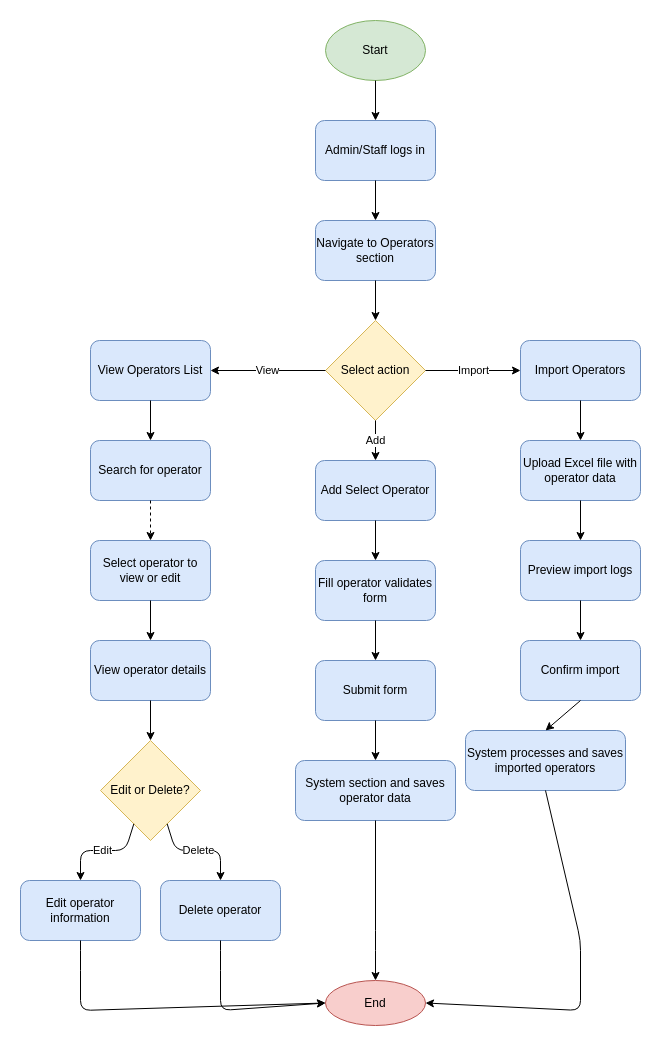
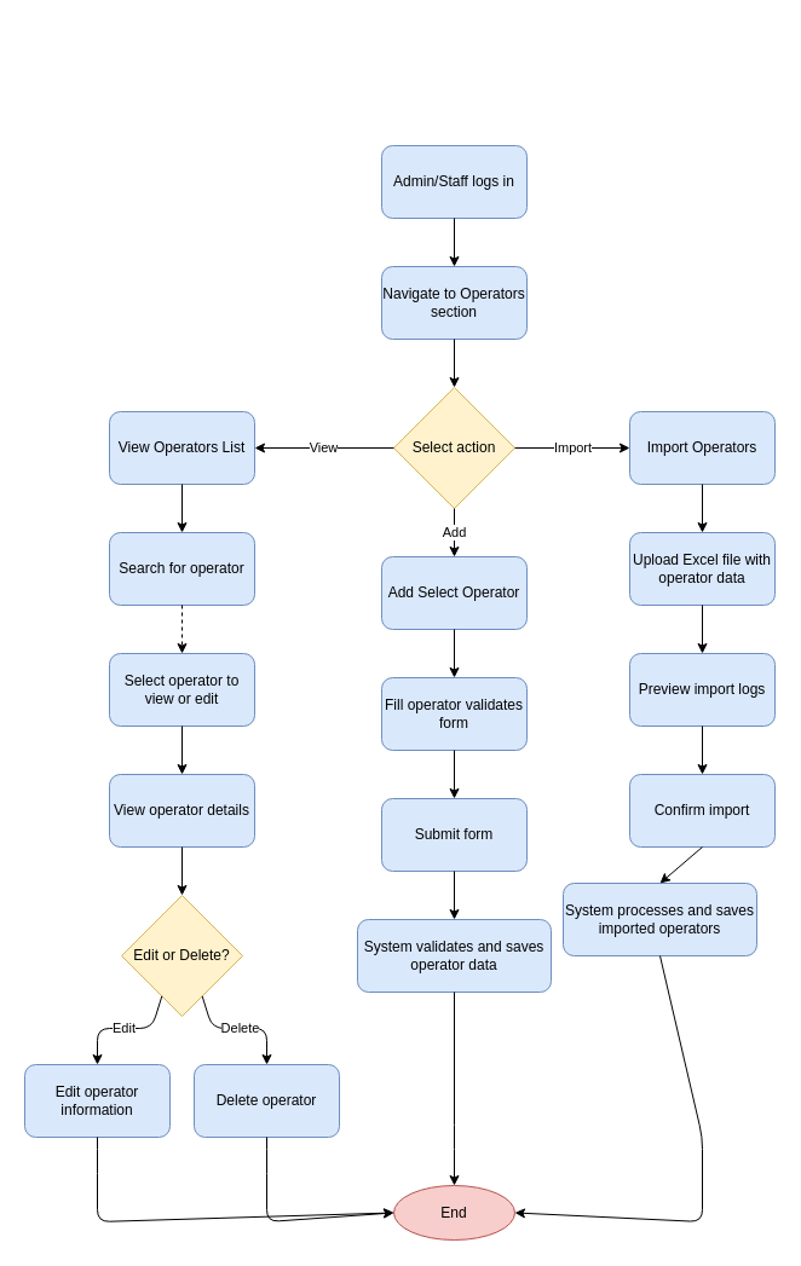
- <mxCell id="2" value="Start" style="ellipse;whiteSpace=wrap;html=1;fillColor=#d5e8d4;strokeColor=#82b366;" vertex="1" parent="1"><mxGeometry x="325" y="20" width="100" height="60" as="geometry" /></mxCell>
- <mxCell id="23" value="" style="endArrow=classic;html=1;exitX=0.5;exitY=1;exitDx=0;exitDy=0;entryX=0.5;entryY=0;entryDx=0;entryDy=0;" edge="1" parent="1" source="2" target="3"><mxGeometry width="50" height="50" relative="1" as="geometry"><mxPoint x="350" y="430" as="sourcePoint" /><mxPoint x="400" y="380" as="targetPoint" /></mxGeometry></mxCell>
- <mxCell id="14" value="System section and saves operator data" style="rounded=1;whiteSpace=wrap;html=1;fillColor=#dae8fc;strokeColor=#6c8ebf;" vertex="1" parent="1"><mxGeometry x="295" y="760" width="160" height="60" as="geometry" /></mxCell>
+ <mxCell id="14" value="System validates and saves operator data" style="rounded=1;whiteSpace=wrap;html=1;fillColor=#dae8fc;strokeColor=#6c8ebf;" vertex="1" parent="1"><mxGeometry x="295" y="760" width="160" height="60" as="geometry" /></mxCell>
